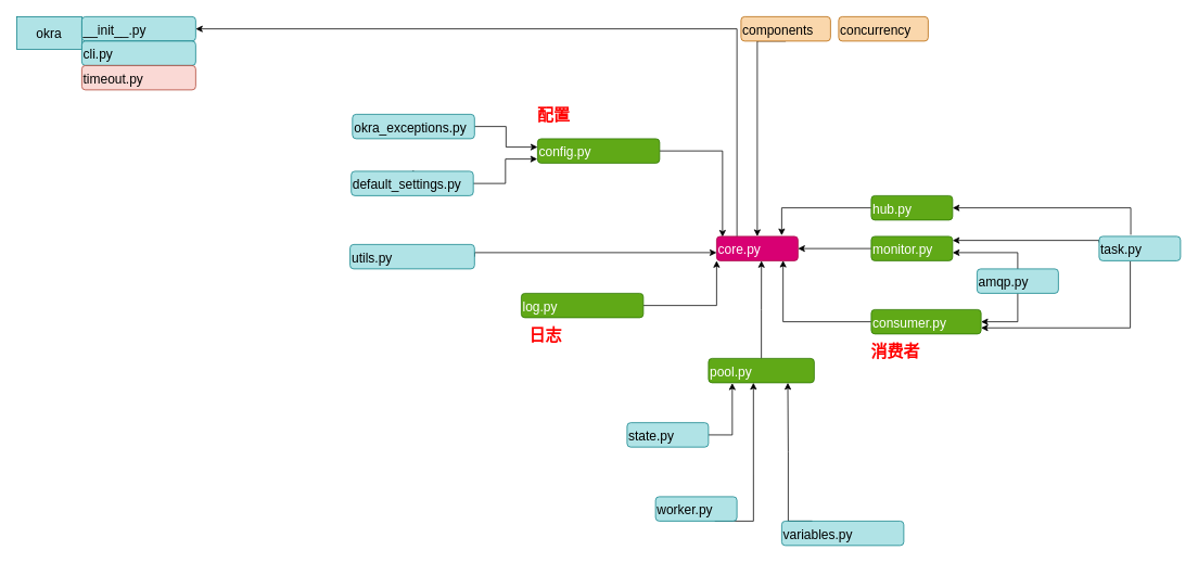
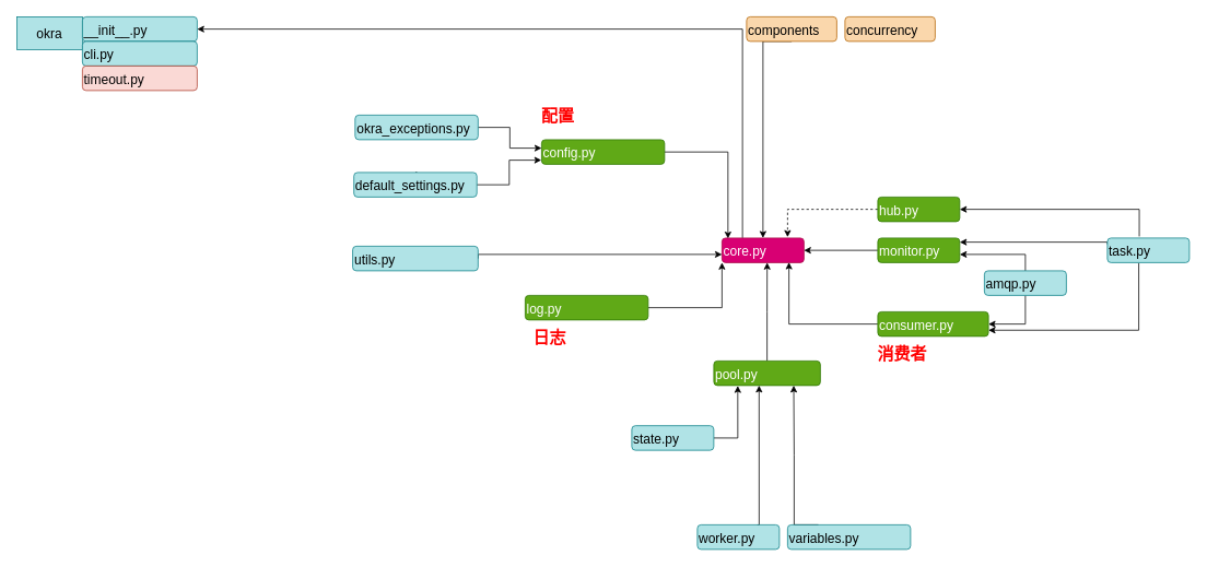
- <mxCell id="15" style="edgeStyle=orthogonalEdgeStyle;rounded=0;orthogonalLoop=1;jettySize=auto;html=1;exitX=0;exitY=0.5;exitDx=0;exitDy=0;entryX=0.8;entryY=-0.038;entryDx=0;entryDy=0;entryPerimeter=0;fontSize=16;" edge="1" parent="1" source="16" target="13"><mxGeometry relative="1" as="geometry" /></mxCell>
+ <mxCell id="15" style="edgeStyle=orthogonalEdgeStyle;rounded=0;orthogonalLoop=1;jettySize=auto;html=1;exitX=0;exitY=0.5;exitDx=0;exitDy=0;entryX=0.8;entryY=-0.038;entryDx=0;entryDy=0;entryPerimeter=0;fontSize=16;dashed=1;" edge="1" parent="1" source="16" target="13"><mxGeometry relative="1" as="geometry" /></mxCell>
- <mxCell id="38" value="worker.py" style="text;html=1;rounded=1;fillColor=#b0e3e6;strokeColor=#0e8088;fontSize=16;" vertex="1" parent="1"><mxGeometry x="805" y="610" width="100" height="30" as="geometry" /></mxCell>
+ <mxCell id="38" value="worker.py" style="text;html=1;rounded=1;fillColor=#b0e3e6;strokeColor=#0e8088;fontSize=16;" vertex="1" parent="1"><mxGeometry x="850" y="640" width="100" height="30" as="geometry" /></mxCell>
